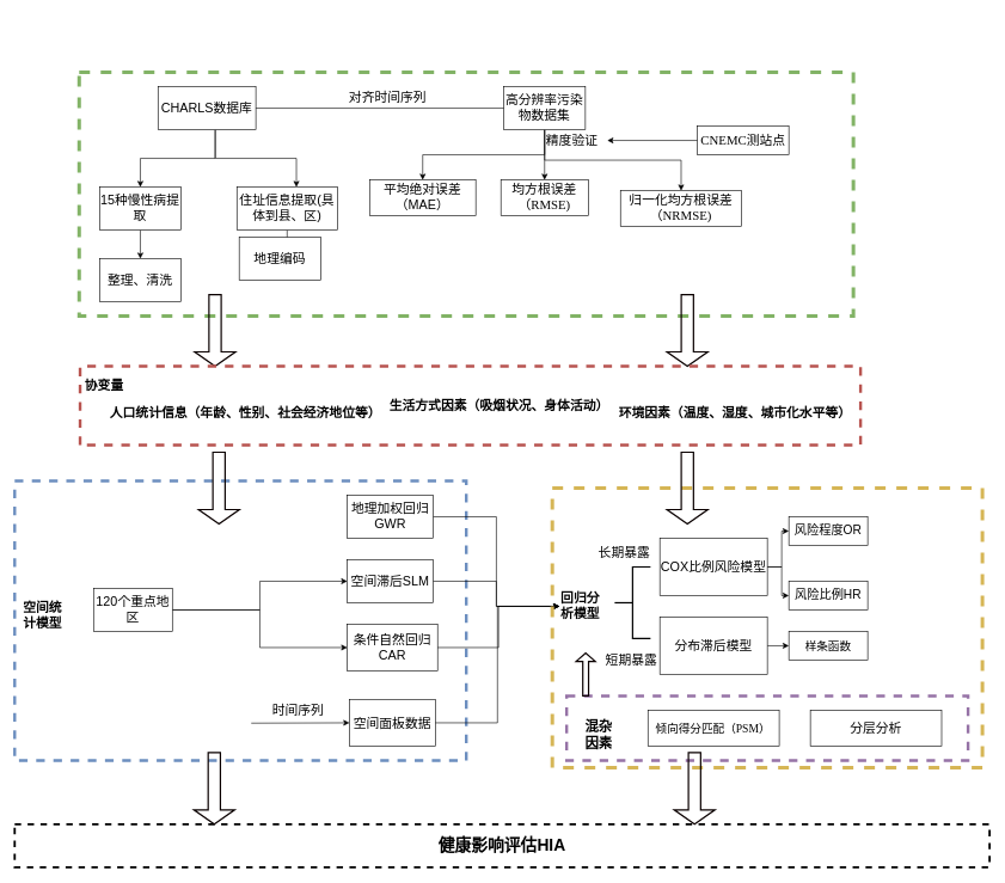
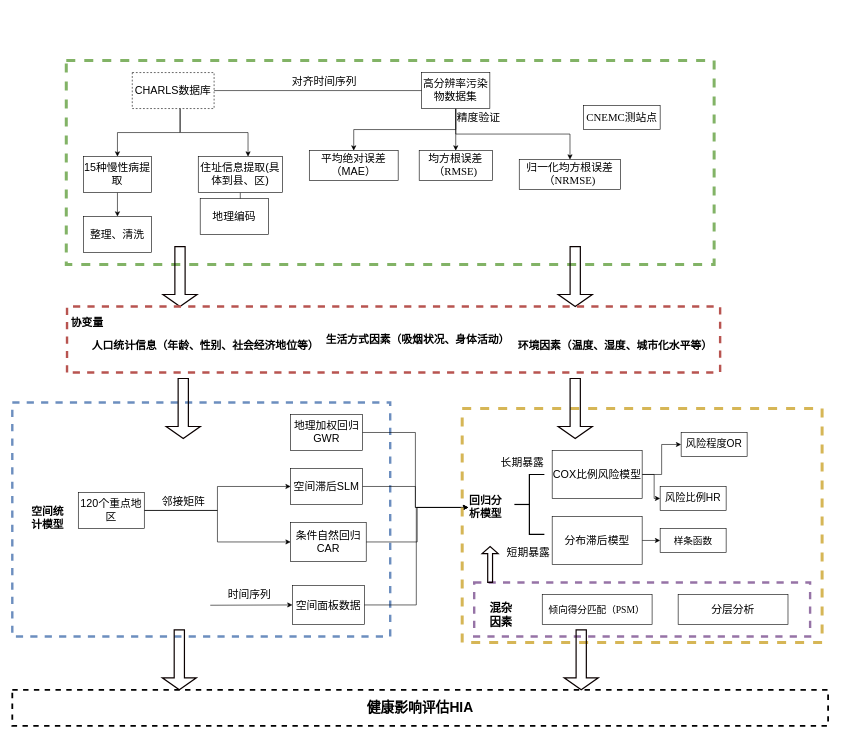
- <mxCell id="6" value="CHARLS数据库" style="rounded=0;whiteSpace=wrap;html=1;fontSize=18;" parent="2" vertex="1"><mxGeometry x="110" y="80" width="136.43" height="60" as="geometry" /></mxCell>
+ <mxCell id="6" value="CHARLS数据库" style="rounded=0;whiteSpace=wrap;html=1;fontSize=18;dashed=1;" parent="2" vertex="1"><mxGeometry x="110" y="80" width="136.43" height="60" as="geometry" /></mxCell>
- <mxCell id="22" style="edgeStyle=orthogonalEdgeStyle;rounded=0;orthogonalLoop=1;jettySize=auto;html=1;fontSize=18;" parent="2" source="23" target="24" edge="1"><mxGeometry relative="1" as="geometry"><mxPoint x="654" y="60" as="targetPoint" /></mxGeometry></mxCell>
- <mxCell id="62" value="&lt;font style=&quot;font-size: 17px;&quot;&gt;风险程度OR&lt;/font&gt;" style="rounded=0;whiteSpace=wrap;html=1;" vertex="1" parent="1"><mxGeometry x="1100" y="720" width="110" height="40" as="geometry" /></mxCell>
+ <mxCell id="62" value="&lt;font style=&quot;font-size: 17px;&quot;&gt;风险程度OR&lt;/font&gt;" style="rounded=0;whiteSpace=wrap;html=1;" vertex="1" parent="1"><mxGeometry x="1135" y="720" width="110" height="40" as="geometry" /></mxCell>
+ <mxCell id="35" value="邻接矩阵" style="text;html=1;align=center;verticalAlign=middle;resizable=0;points=[];autosize=1;strokeColor=none;fillColor=none;fontSize=18;" parent="27" vertex="1"><mxGeometry x="235" y="145" width="100" height="40" as="geometry" /></mxCell>
- <mxCell id="39" value="&lt;h1 style=&quot;font-size: 18px;&quot;&gt;&lt;b style=&quot;font-size: 18px;&quot;&gt;&lt;span style=&quot;font-family: 宋体; font-size: 18px;&quot;&gt;&lt;font style=&quot;font-size: 18px;&quot;&gt;空间统计模型&lt;/font&gt;&lt;/span&gt;&lt;/b&gt;&lt;/h1&gt;" style="text;html=1;align=left;verticalAlign=middle;rounded=0;fontSize=18;whiteSpace=wrap;" parent="27" vertex="1"><mxGeometry x="10" y="95" width="60" height="185" as="geometry" /></mxCell>
+ <mxCell id="39" value="&lt;h1 style=&quot;font-size: 18px;&quot;&gt;&lt;b style=&quot;font-size: 18px;&quot;&gt;&lt;span style=&quot;font-family: 宋体; font-size: 18px;&quot;&gt;&lt;font style=&quot;font-size: 18px;&quot;&gt;空间统计模型&lt;/font&gt;&lt;/span&gt;&lt;/b&gt;&lt;/h1&gt;" style="text;html=1;align=left;verticalAlign=middle;rounded=0;fontSize=18;whiteSpace=wrap;" parent="27" vertex="1"><mxGeometry x="30" y="100" width="60" height="185" as="geometry" /></mxCell>
